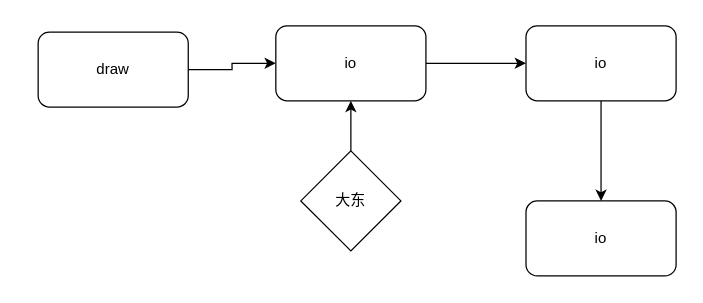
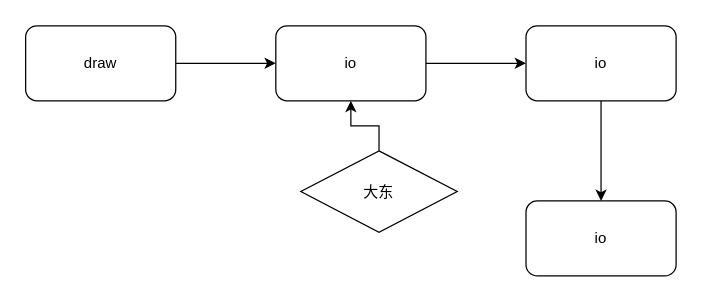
- <mxCell id="3" value="draw" style="rounded=1;whiteSpace=wrap;html=1;" parent="1" vertex="1"><mxGeometry x="30" y="25" width="120" height="60" as="geometry" /></mxCell>
+ <mxCell id="3" value="draw" style="rounded=1;whiteSpace=wrap;html=1;" parent="1" vertex="1"><mxGeometry x="20" y="20" width="120" height="60" as="geometry" /></mxCell>
- <mxCell id="10" value="大东" style="rhombus;whiteSpace=wrap;html=1;" parent="1" vertex="1"><mxGeometry x="240" y="120" width="80" height="80" as="geometry" /></mxCell>
+ <mxCell id="10" value="大东" style="rhombus;whiteSpace=wrap;html=1;" parent="1" vertex="1"><mxGeometry x="240" y="120" width="125" height="65" as="geometry" /></mxCell>
